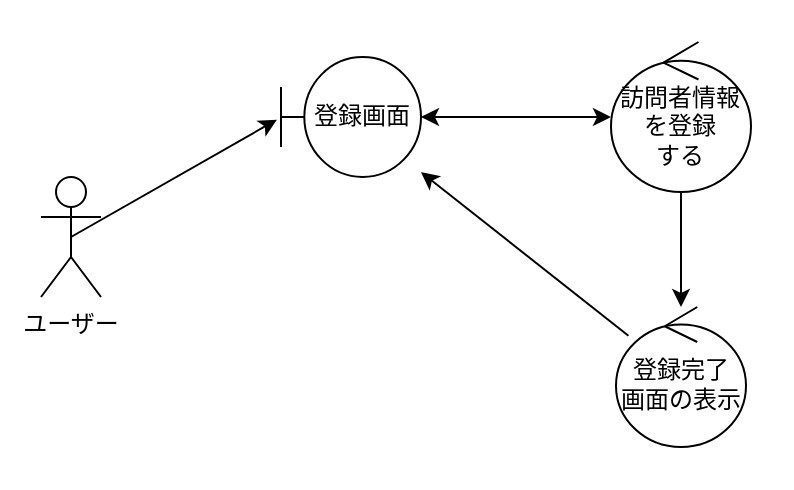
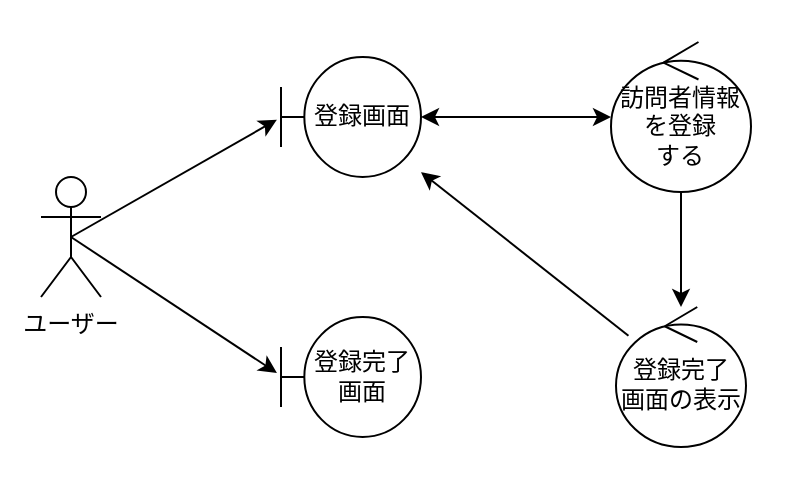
+ <mxCell id="6" value="" style="endArrow=classic;html=1;rounded=0;exitX=0.5;exitY=0.5;exitDx=0;exitDy=0;exitPerimeter=0;entryX=-0.029;entryY=0.467;entryDx=0;entryDy=0;entryPerimeter=0;" parent="1" source="2" target="4" edge="1"><mxGeometry width="50" height="50" relative="1" as="geometry"><mxPoint x="140" y="208" as="sourcePoint" /><mxPoint x="245" y="148" as="targetPoint" /></mxGeometry></mxCell>
+ <mxCell id="4" value="登録完了画面" style="shape=umlBoundary;whiteSpace=wrap;html=1;" parent="1" vertex="1"><mxGeometry x="140" y="158" width="70" height="60" as="geometry" /></mxCell>
